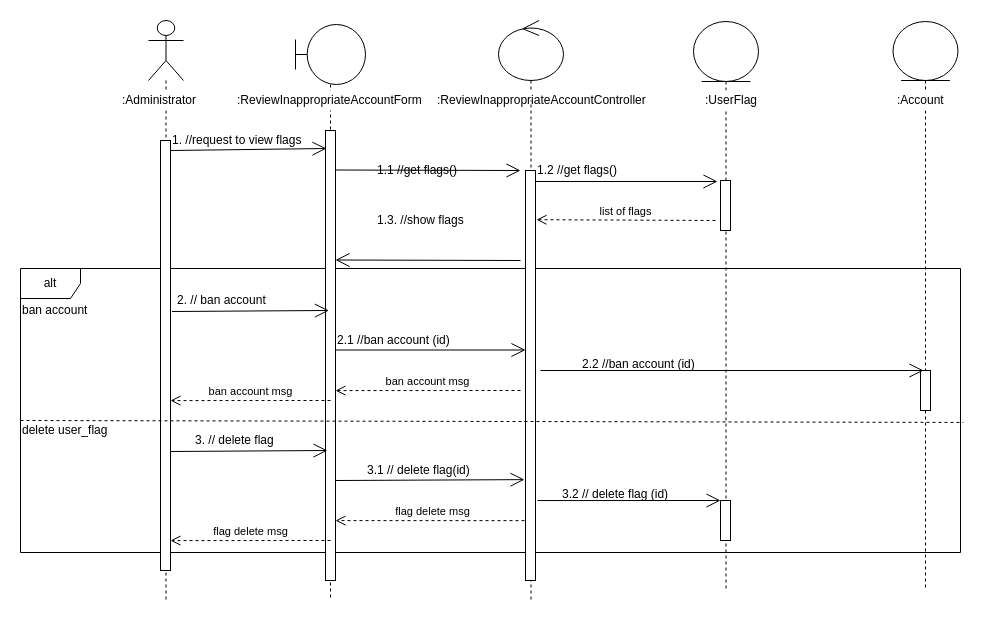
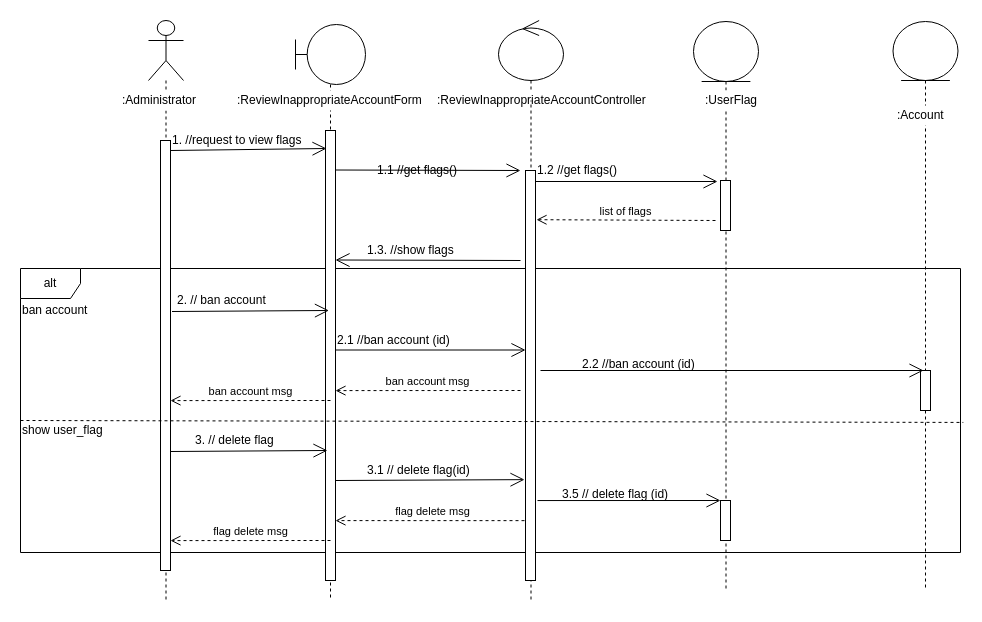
- <mxCell id="7" value=":Account" style="text;html=1;resizable=0;points=[];autosize=1;align=left;verticalAlign=top;spacingTop=-4;fillColor=#ffffff;" parent="6" vertex="1"><mxGeometry x="2.5" y="69" width="60" height="20" as="geometry" /></mxCell>
+ <mxCell id="7" value=":Account" style="text;html=1;resizable=0;points=[];autosize=1;align=left;verticalAlign=top;spacingTop=-4;fillColor=#ffffff;" parent="6" vertex="1"><mxGeometry x="2.5" y="84" width="60" height="20" as="geometry" /></mxCell>
- <mxCell id="20" value="1.3. //show flags" style="text;html=1;resizable=0;points=[];autosize=1;align=left;verticalAlign=top;spacingTop=-4;" parent="1" vertex="1"><mxGeometry x="375" y="210" width="100" height="20" as="geometry" /></mxCell>
+ <mxCell id="20" value="1.3. //show flags" style="text;html=1;resizable=0;points=[];autosize=1;align=left;verticalAlign=top;spacingTop=-4;" parent="1" vertex="1"><mxGeometry x="365" y="240" width="100" height="20" as="geometry" /></mxCell>
- <mxCell id="45" value="delete user_flag" style="text;html=1;resizable=0;points=[];autosize=1;align=left;verticalAlign=top;spacingTop=-4;" parent="1" vertex="1"><mxGeometry x="20" y="420" width="100" height="20" as="geometry" /></mxCell>
+ <mxCell id="45" value="show user_flag" style="text;html=1;resizable=0;points=[];autosize=1;align=left;verticalAlign=top;spacingTop=-4;" parent="1" vertex="1"><mxGeometry x="20" y="420" width="100" height="20" as="geometry" /></mxCell>
- <mxCell id="39" value="3.2 // delete flag (id)" style="text;html=1;" parent="1" vertex="1"><mxGeometry x="560" y="480" width="140" height="30" as="geometry" /></mxCell>
+ <mxCell id="39" value="3.5 // delete flag (id)" style="text;html=1;" parent="1" vertex="1"><mxGeometry x="560" y="480" width="140" height="30" as="geometry" /></mxCell>
